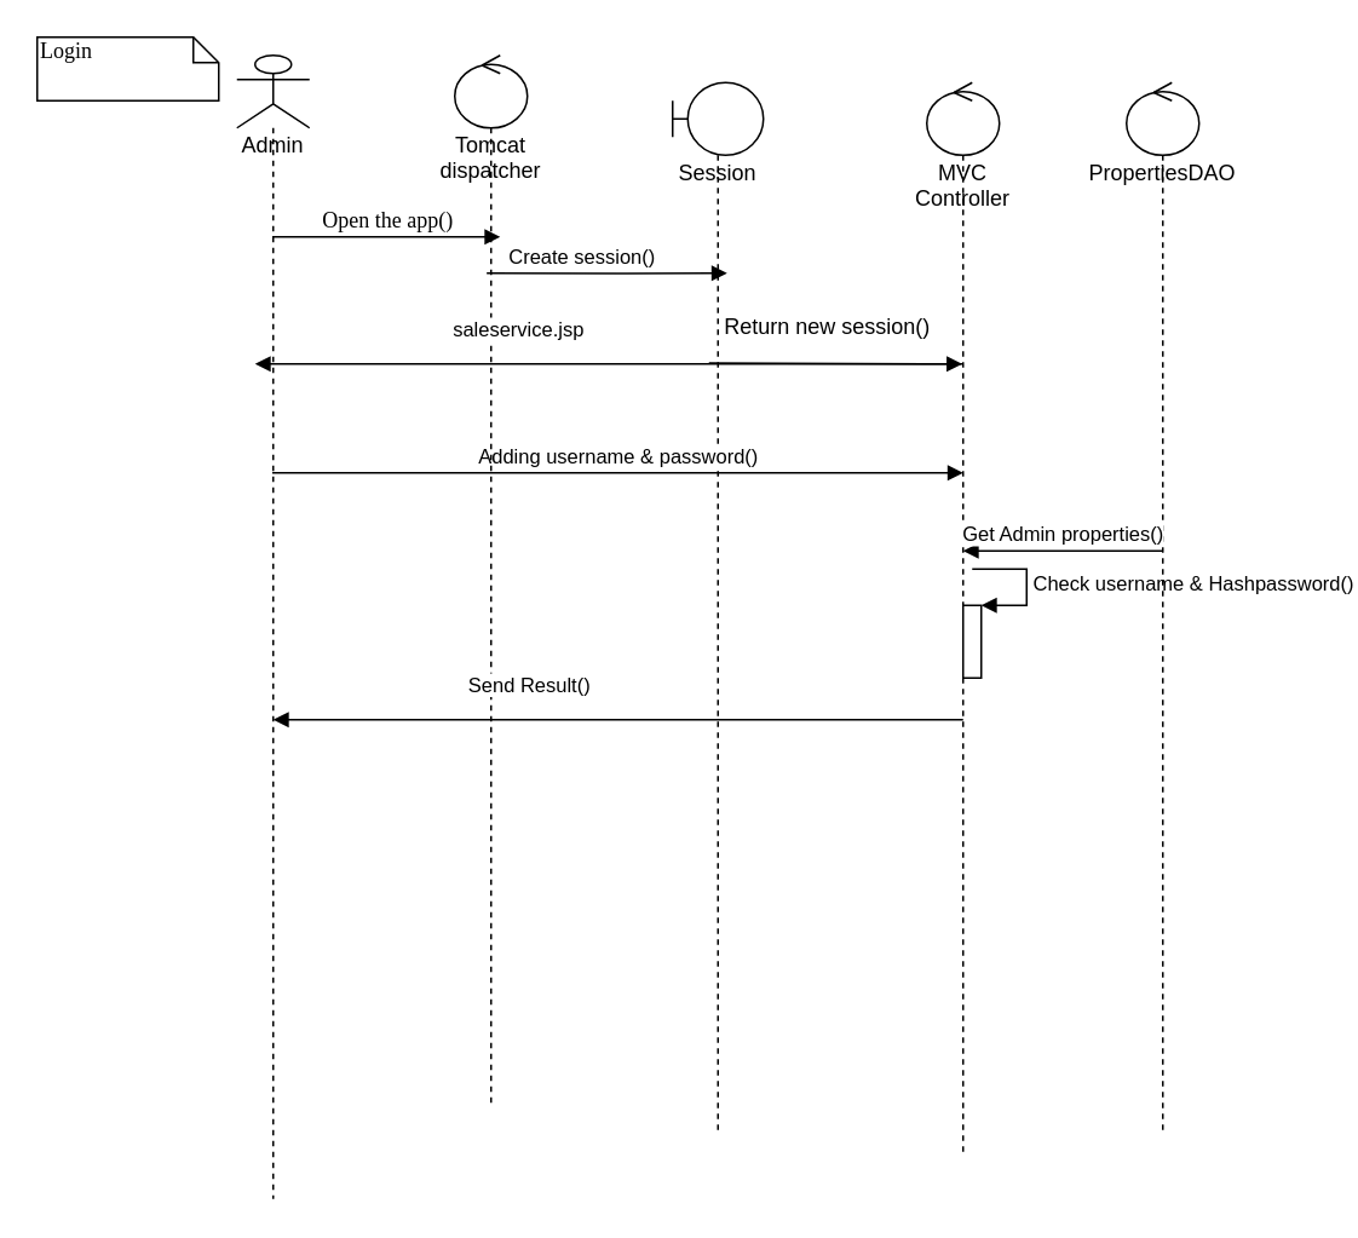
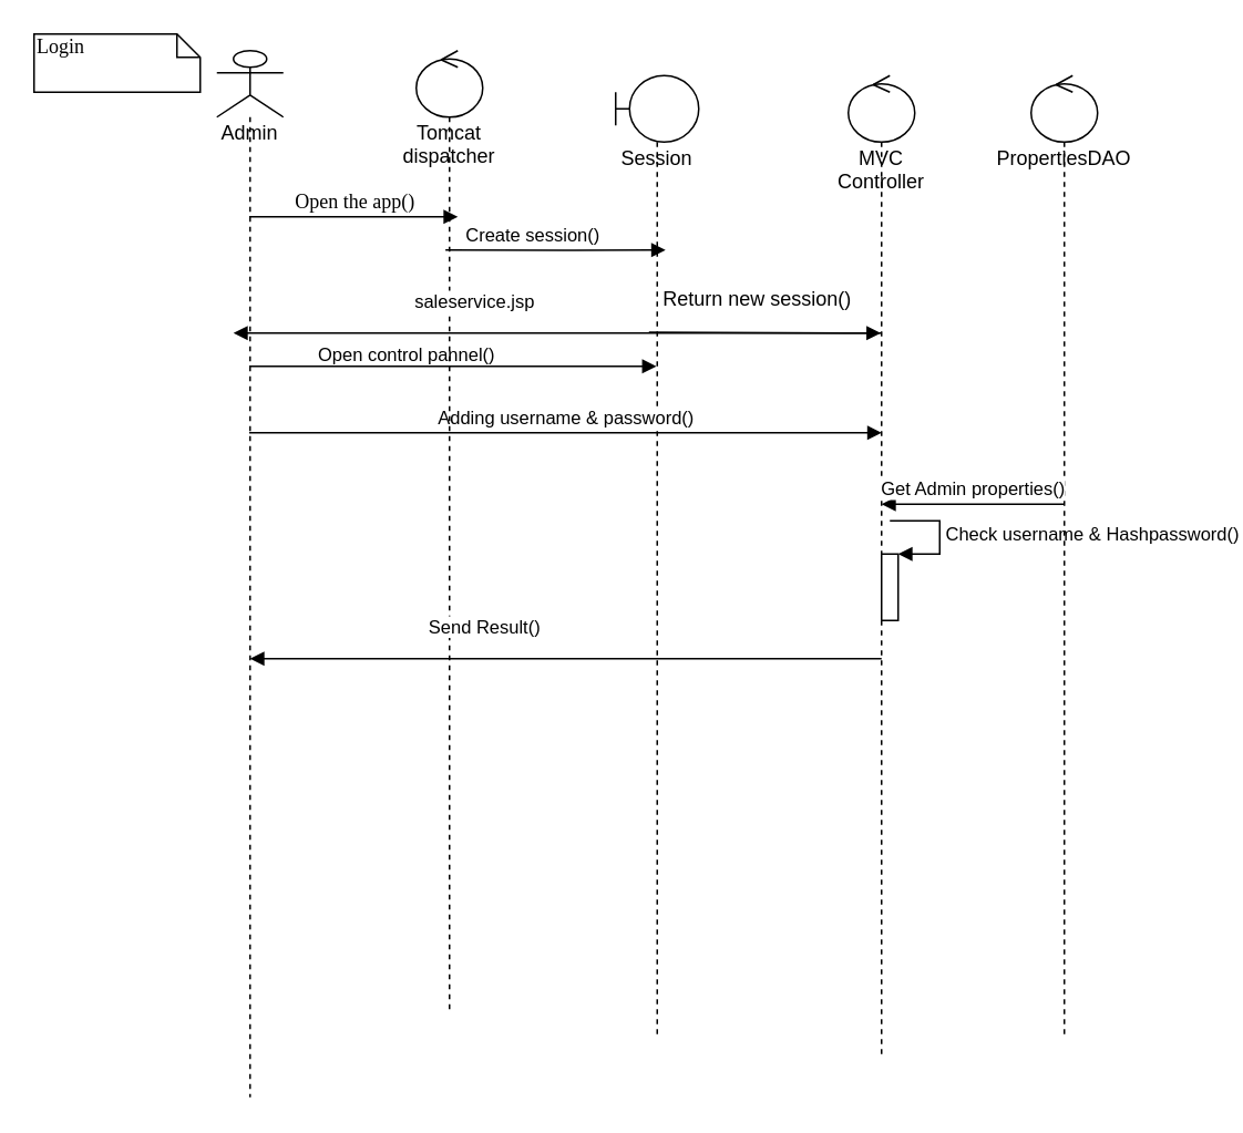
+ <mxCell id="10" value="" style="html=1;verticalAlign=bottom;endArrow=block;rounded=0;edgeStyle=orthogonalEdgeStyle;" parent="1" source="4" target="5" edge="1"><mxGeometry x="0.262" y="-10" width="80" relative="1" as="geometry"><mxPoint x="160" y="250" as="sourcePoint" /><mxPoint x="820" y="230" as="targetPoint" /><Array as="points"><mxPoint x="180" y="220" /><mxPoint x="180" y="220" /></Array><mxPoint x="1" as="offset" /></mxGeometry></mxCell>
+ <mxCell id="11" value="Open control pannel()" style="edgeLabel;html=1;align=center;verticalAlign=middle;resizable=0;points=[];" parent="10" vertex="1" connectable="0"><mxGeometry x="-0.229" y="8" relative="1" as="geometry"><mxPoint as="offset" /></mxGeometry></mxCell>
